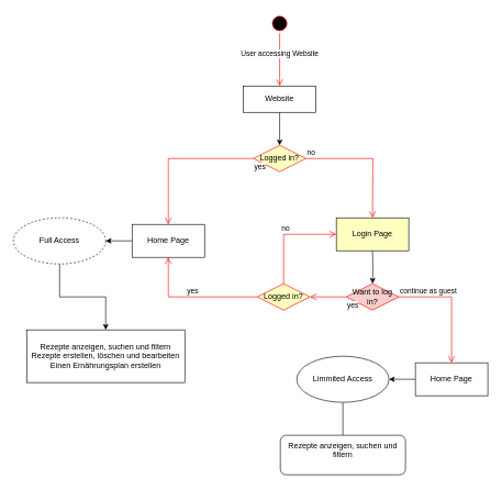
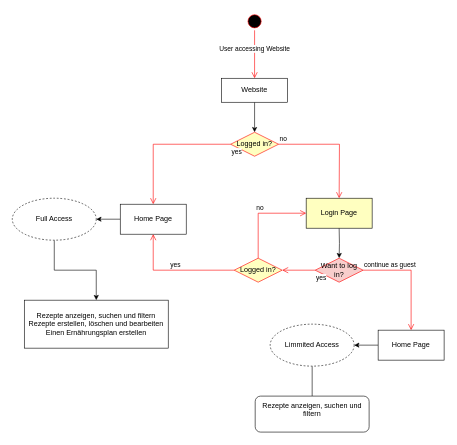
- <mxCell id="20" value="Limmited Access" style="ellipse;whiteSpace=wrap;html=1;" vertex="1" parent="1"><mxGeometry x="450" y="540" width="140" height="70" as="geometry" /></mxCell>
+ <mxCell id="20" value="Limmited Access" style="ellipse;whiteSpace=wrap;html=1;dashed=1;" vertex="1" parent="1"><mxGeometry x="450" y="540" width="140" height="70" as="geometry" /></mxCell>
